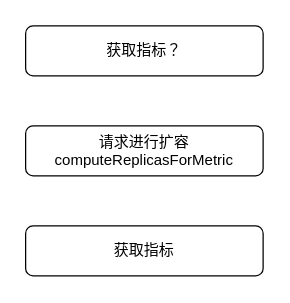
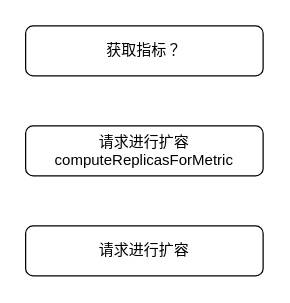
- <mxCell id="2" value="获取指标" style="rounded=1;whiteSpace=wrap;html=1;" vertex="1" parent="1"><mxGeometry x="20" y="180" width="190" height="40" as="geometry" /></mxCell>
+ <mxCell id="2" value="请求进行扩容" style="rounded=1;whiteSpace=wrap;html=1;" vertex="1" parent="1"><mxGeometry x="20" y="180" width="190" height="40" as="geometry" /></mxCell>
